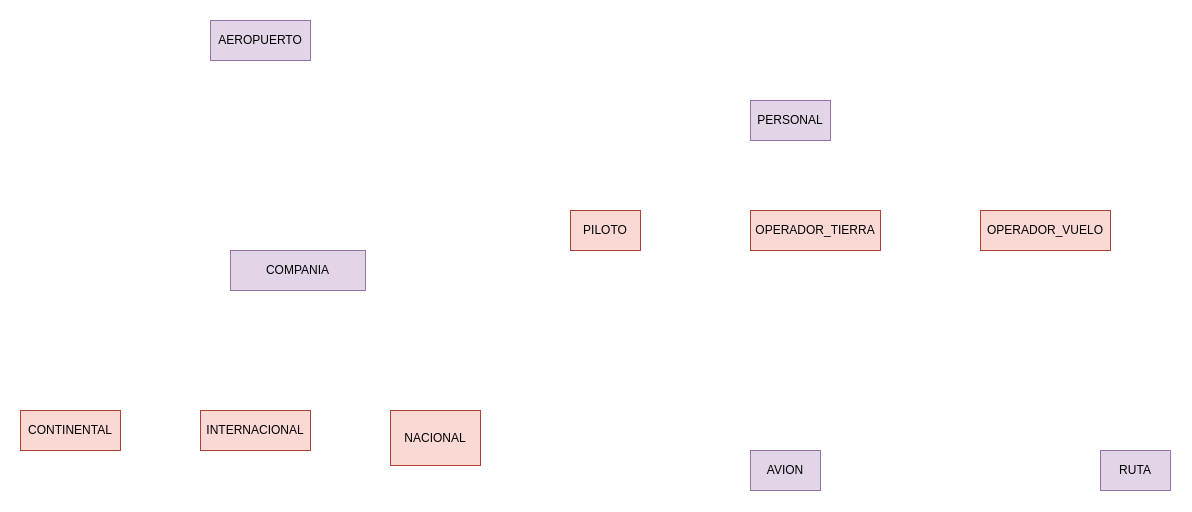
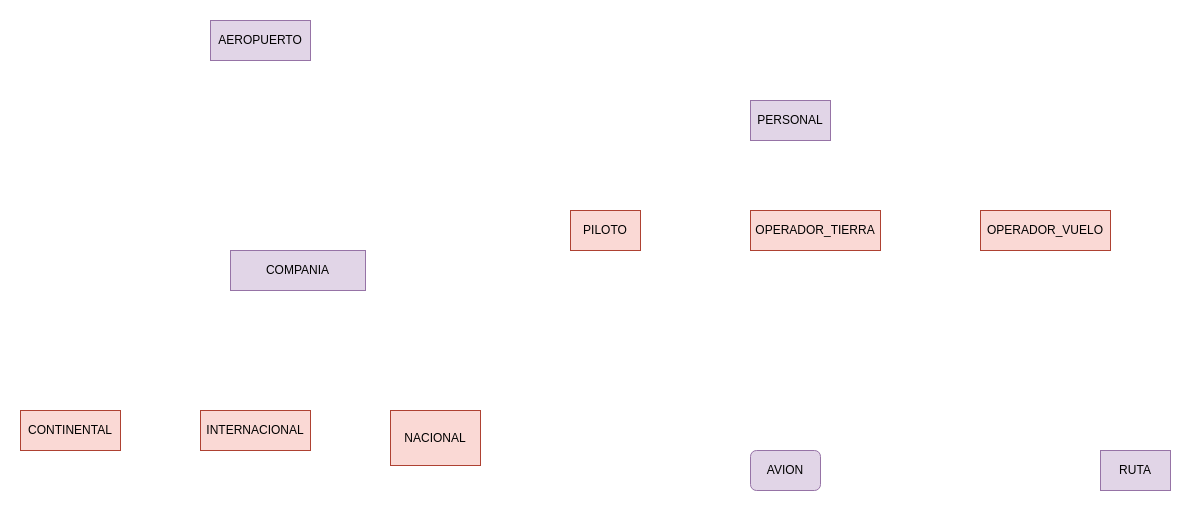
- <mxCell id="4" value="AVION" style="rounded=0;whiteSpace=wrap;html=1;fillColor=#e1d5e7;strokeColor=#9673a6;" vertex="1" parent="1"><mxGeometry x="750" y="450" width="70" height="40" as="geometry" /></mxCell>
+ <mxCell id="4" value="AVION" style="whiteSpace=wrap;html=1;fillColor=#e1d5e7;strokeColor=#9673a6;rounded=1;" vertex="1" parent="1"><mxGeometry x="750" y="450" width="70" height="40" as="geometry" /></mxCell>
